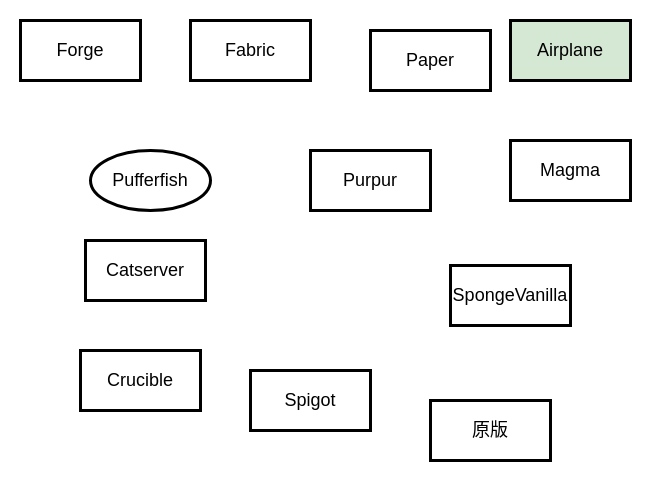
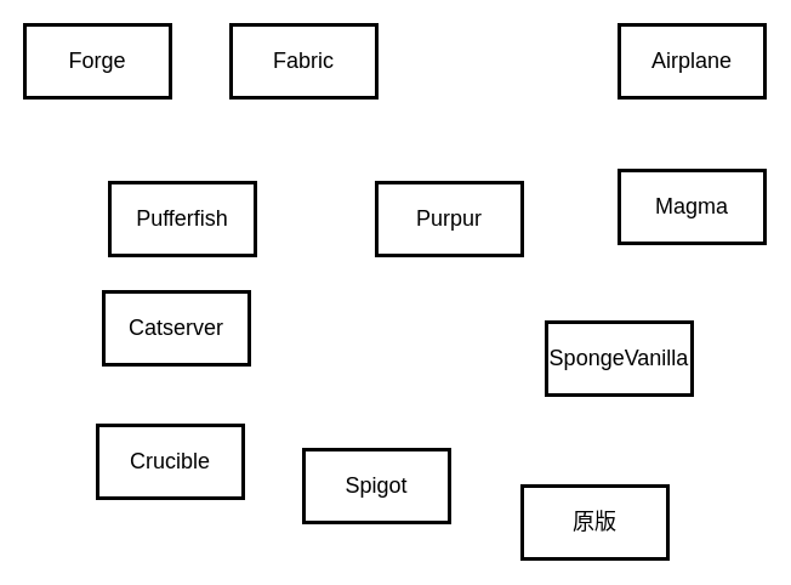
- <mxCell id="5" value="Airplane" style="whiteSpace=wrap;html=1;strokeColor=default;strokeWidth=3;fontSize=18;fillColor=#d5e8d4;" vertex="1" parent="1"><mxGeometry x="510" y="20" width="120" height="60" as="geometry" /></mxCell>
+ <mxCell id="5" value="Airplane" style="whiteSpace=wrap;html=1;strokeColor=default;strokeWidth=3;fontSize=18;" vertex="1" parent="1"><mxGeometry x="510" y="20" width="120" height="60" as="geometry" /></mxCell>
- <mxCell id="4" value="Paper" style="whiteSpace=wrap;html=1;strokeColor=default;strokeWidth=3;fontSize=18;" vertex="1" parent="1"><mxGeometry x="370" y="30" width="120" height="60" as="geometry" /></mxCell>
- <mxCell id="6" value="Pufferfish" style="ellipse;whiteSpace=wrap;html=1;strokeColor=default;strokeWidth=3;fontSize=18;" vertex="1" parent="1"><mxGeometry x="90" y="150" width="120" height="60" as="geometry" /></mxCell>
+ <mxCell id="6" value="Pufferfish" style="whiteSpace=wrap;html=1;strokeColor=default;strokeWidth=3;fontSize=18;" vertex="1" parent="1"><mxGeometry x="90" y="150" width="120" height="60" as="geometry" /></mxCell>
